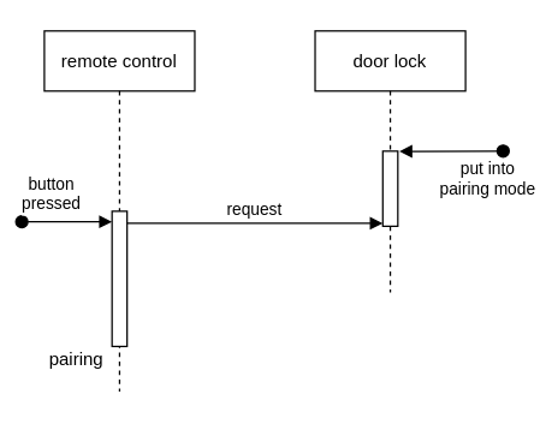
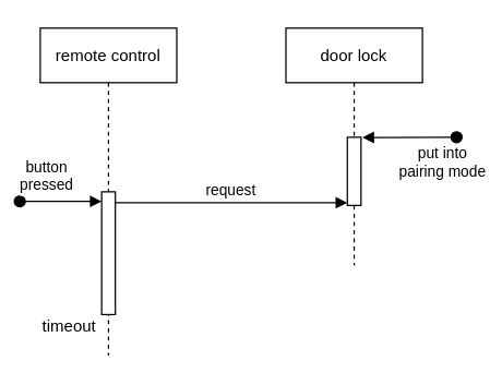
- <mxCell id="5" value="pairing" style="text;html=1;align=center;verticalAlign=middle;resizable=0;points=[];autosize=1;strokeColor=none;fillColor=none;" vertex="1" parent="2"><mxGeometry x="-9" y="204" width="60" height="30" as="geometry" /></mxCell>
+ <mxCell id="5" value="timeout" style="text;html=1;align=center;verticalAlign=middle;resizable=0;points=[];autosize=1;strokeColor=none;fillColor=none;" vertex="1" parent="2"><mxGeometry x="-9" y="204" width="60" height="30" as="geometry" /></mxCell>
